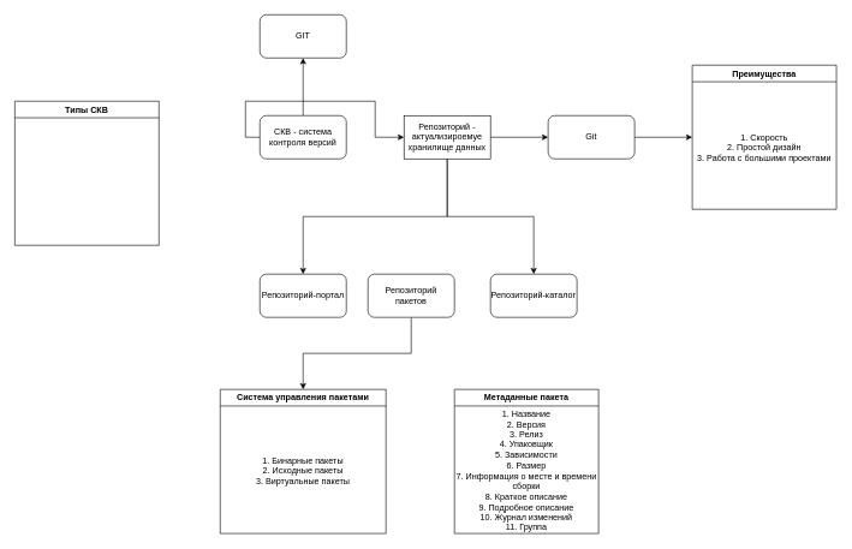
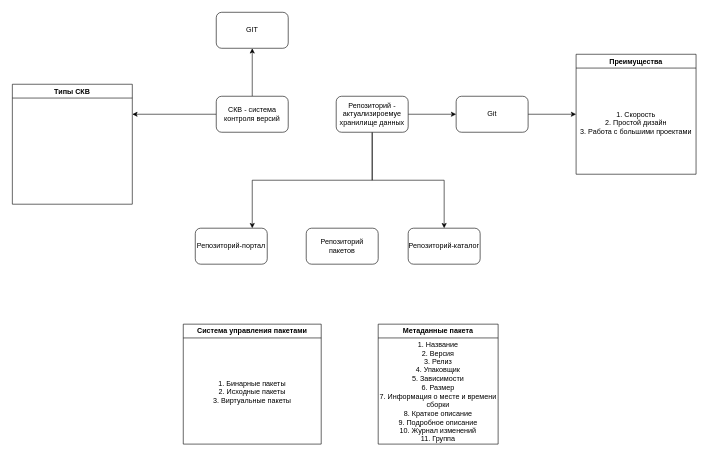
- <mxCell id="18" style="edgeStyle=orthogonalEdgeStyle;rounded=0;orthogonalLoop=1;jettySize=auto;html=1;exitX=0;exitY=0.5;exitDx=0;exitDy=0;" edge="1" parent="1" source="20" target="5"><mxGeometry relative="1" as="geometry" /></mxCell>
+ <mxCell id="18" style="edgeStyle=orthogonalEdgeStyle;rounded=0;orthogonalLoop=1;jettySize=auto;html=1;exitX=0;exitY=0.5;exitDx=0;exitDy=0;entryX=1;entryY=0.25;entryDx=0;entryDy=0;" edge="1" parent="1" source="20" target="21"><mxGeometry relative="1" as="geometry" /></mxCell>
- <mxCell id="5" value="Репозиторий - актуализироемуе хранилище данных" style="whiteSpace=wrap;html=1;rounded=0;" vertex="1" parent="1"><mxGeometry x="560" y="160" width="120" height="60" as="geometry" /></mxCell>
+ <mxCell id="5" value="Репозиторий - актуализироемуе хранилище данных" style="rounded=1;whiteSpace=wrap;html=1;" vertex="1" parent="1"><mxGeometry x="560" y="160" width="120" height="60" as="geometry" /></mxCell>
- <mxCell id="10" value="Репозиторий-портал" style="rounded=1;whiteSpace=wrap;html=1;" vertex="1" parent="1"><mxGeometry x="360" y="380" width="120" height="60" as="geometry" /></mxCell>
+ <mxCell id="10" value="Репозиторий-портал" style="rounded=1;whiteSpace=wrap;html=1;" vertex="1" parent="1"><mxGeometry x="325" y="380" width="120" height="60" as="geometry" /></mxCell>
- <mxCell id="12" style="edgeStyle=orthogonalEdgeStyle;rounded=0;orthogonalLoop=1;jettySize=auto;html=1;exitX=0.5;exitY=1;exitDx=0;exitDy=0;entryX=0.5;entryY=0;entryDx=0;entryDy=0;" edge="1" parent="1" source="13" target="14"><mxGeometry relative="1" as="geometry" /></mxCell>
